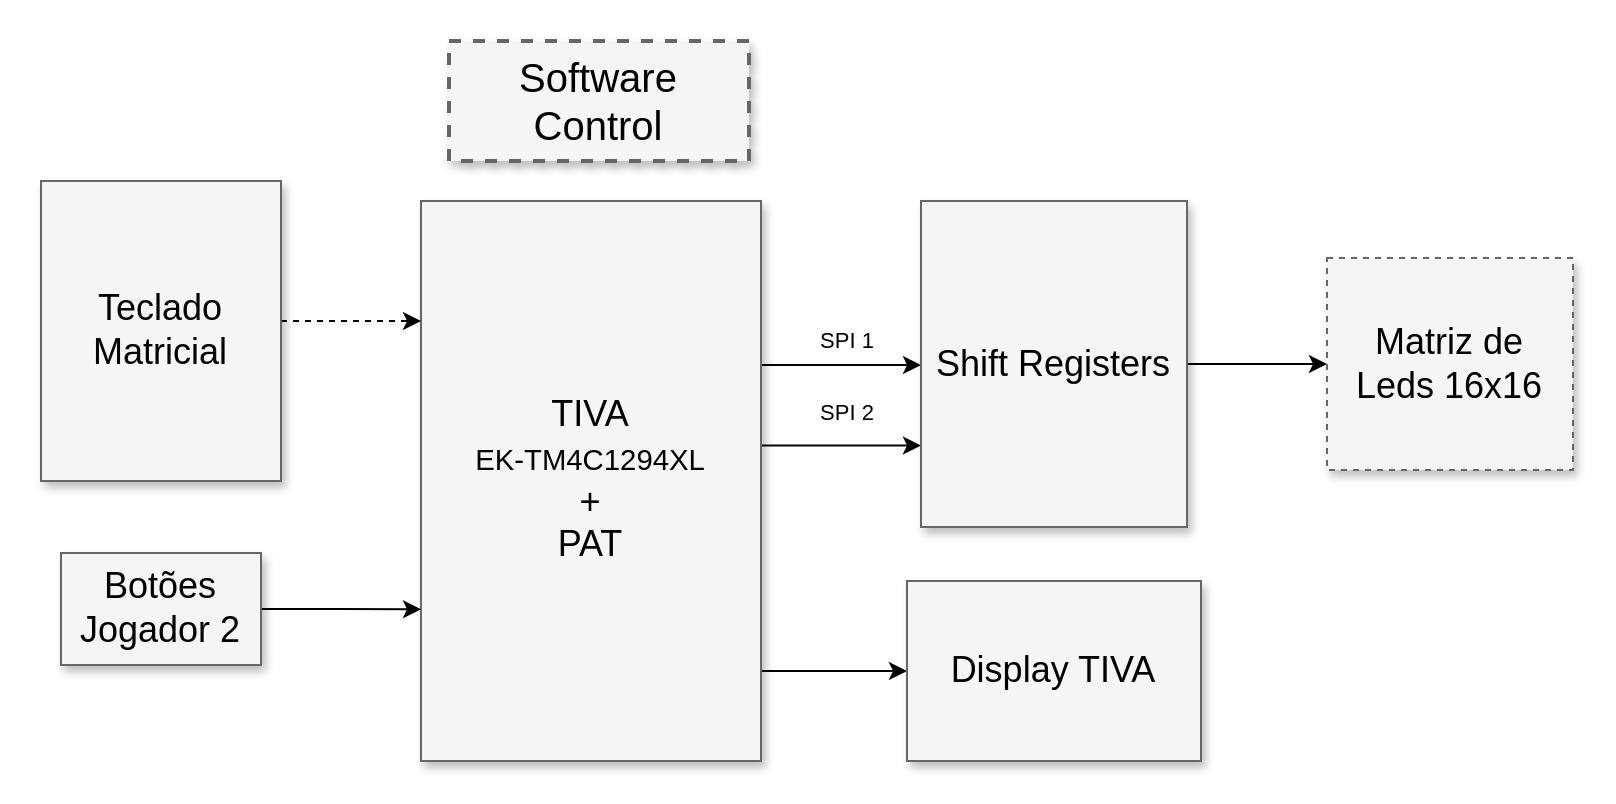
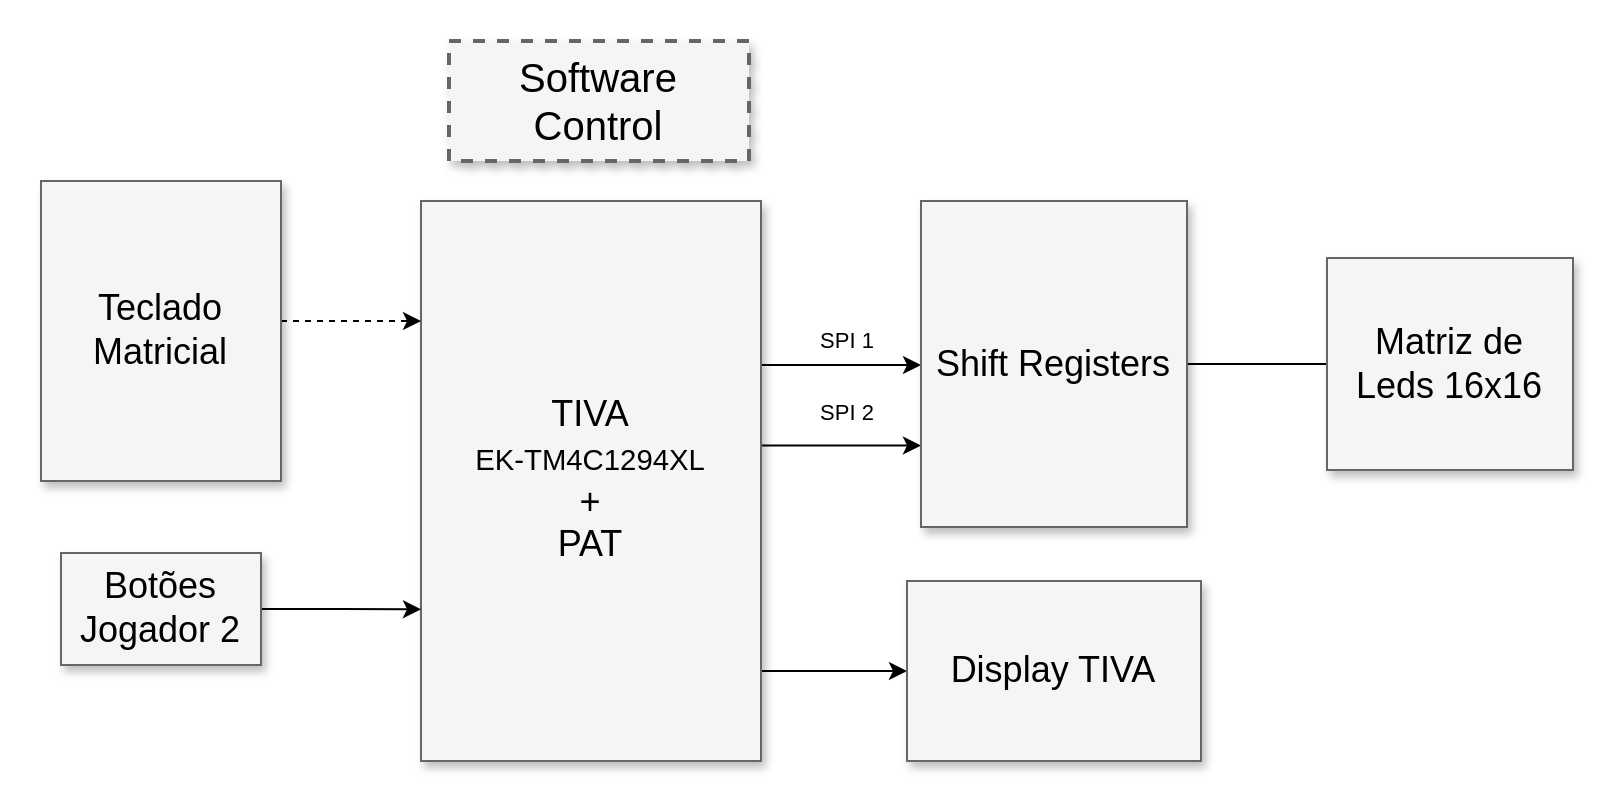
- <mxCell id="7" value="" style="edgeStyle=orthogonalEdgeStyle;rounded=0;orthogonalLoop=1;jettySize=auto;html=1;" edge="1" parent="1" source="8" target="9"><mxGeometry relative="1" as="geometry" /></mxCell>
+ <mxCell id="7" value="" style="edgeStyle=orthogonalEdgeStyle;rounded=0;orthogonalLoop=1;jettySize=auto;html=1;endArrow=none;" edge="1" parent="1" source="8" target="9"><mxGeometry relative="1" as="geometry" /></mxCell>
- <mxCell id="9" value="Matriz de &lt;br&gt;Leds 16x16" style="whiteSpace=wrap;html=1;shadow=1;fontSize=18;fillColor=#f5f5f5;strokeColor=#666666;dashed=1;" vertex="1" parent="1"><mxGeometry x="663" y="128.5" width="123" height="106" as="geometry" /></mxCell>
+ <mxCell id="9" value="Matriz de &lt;br&gt;Leds 16x16" style="whiteSpace=wrap;html=1;shadow=1;fontSize=18;fillColor=#f5f5f5;strokeColor=#666666;" vertex="1" parent="1"><mxGeometry x="663" y="128.5" width="123" height="106" as="geometry" /></mxCell>
